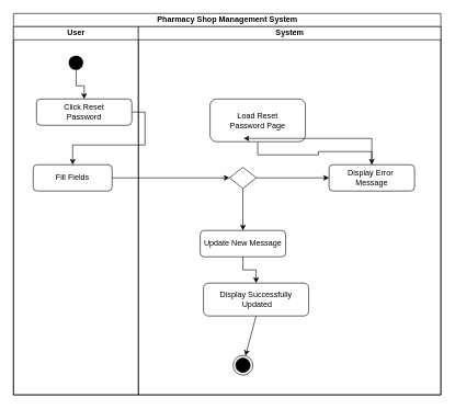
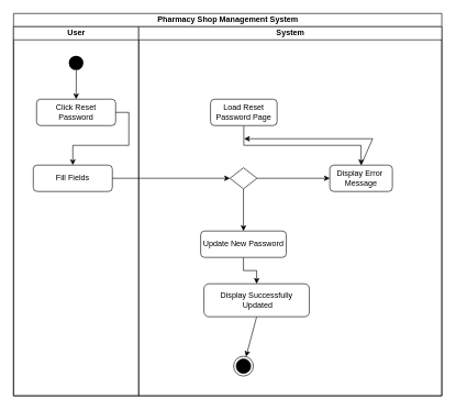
- <mxCell id="6" value="Click Reset &lt;br&gt;Password" style="rounded=1;whiteSpace=wrap;html=1;" vertex="1" parent="3"><mxGeometry x="35" y="110" width="145" height="40" as="geometry" /></mxCell>
+ <mxCell id="6" value="Click Reset &lt;br&gt;Password" style="rounded=1;whiteSpace=wrap;html=1;" vertex="1" parent="3"><mxGeometry x="35" y="110" width="120" height="40" as="geometry" /></mxCell>
- <mxCell id="13" value="Load Reset &lt;br&gt;Password Page" style="rounded=1;whiteSpace=wrap;html=1;" vertex="1" parent="11"><mxGeometry x="109" y="110" width="145" height="65" as="geometry" /></mxCell>
+ <mxCell id="13" value="Load Reset &lt;br&gt;Password Page" style="rounded=1;whiteSpace=wrap;html=1;" vertex="1" parent="11"><mxGeometry x="109" y="110" width="101" height="40" as="geometry" /></mxCell>
- <mxCell id="18" value="Display Error&amp;nbsp;&lt;br&gt;Message" style="rounded=1;whiteSpace=wrap;html=1;" vertex="1" parent="11"><mxGeometry x="290" y="210" width="130" height="40" as="geometry" /></mxCell>
+ <mxCell id="18" value="Display Error&amp;nbsp;&lt;br&gt;Message" style="rounded=1;whiteSpace=wrap;html=1;" vertex="1" parent="11"><mxGeometry x="290" y="210" width="95" height="40" as="geometry" /></mxCell>
- <mxCell id="20" value="Update New Message" style="rounded=1;whiteSpace=wrap;html=1;" vertex="1" parent="11"><mxGeometry x="94" y="310" width="130" height="40" as="geometry" /></mxCell>
+ <mxCell id="20" value="Update New Password" style="rounded=1;whiteSpace=wrap;html=1;" vertex="1" parent="11"><mxGeometry x="94" y="310" width="130" height="40" as="geometry" /></mxCell>
